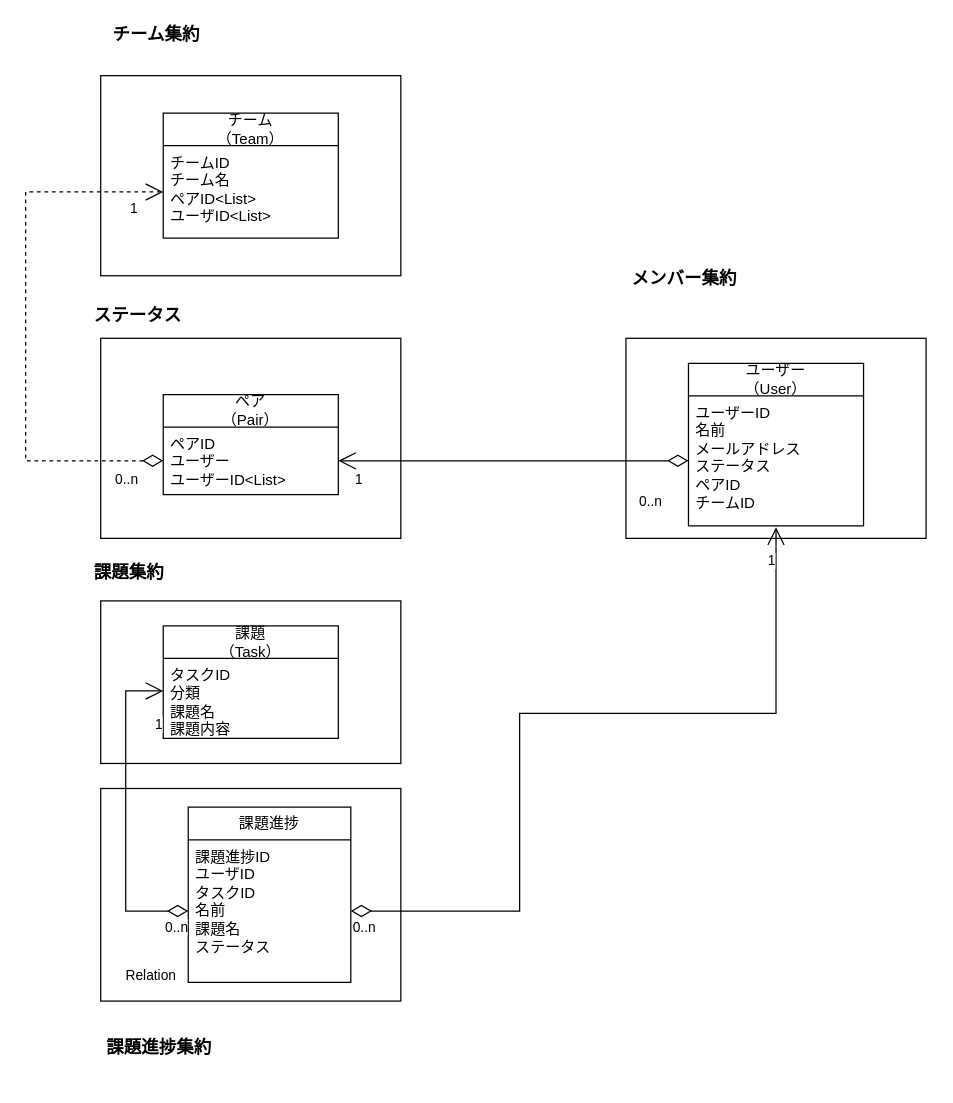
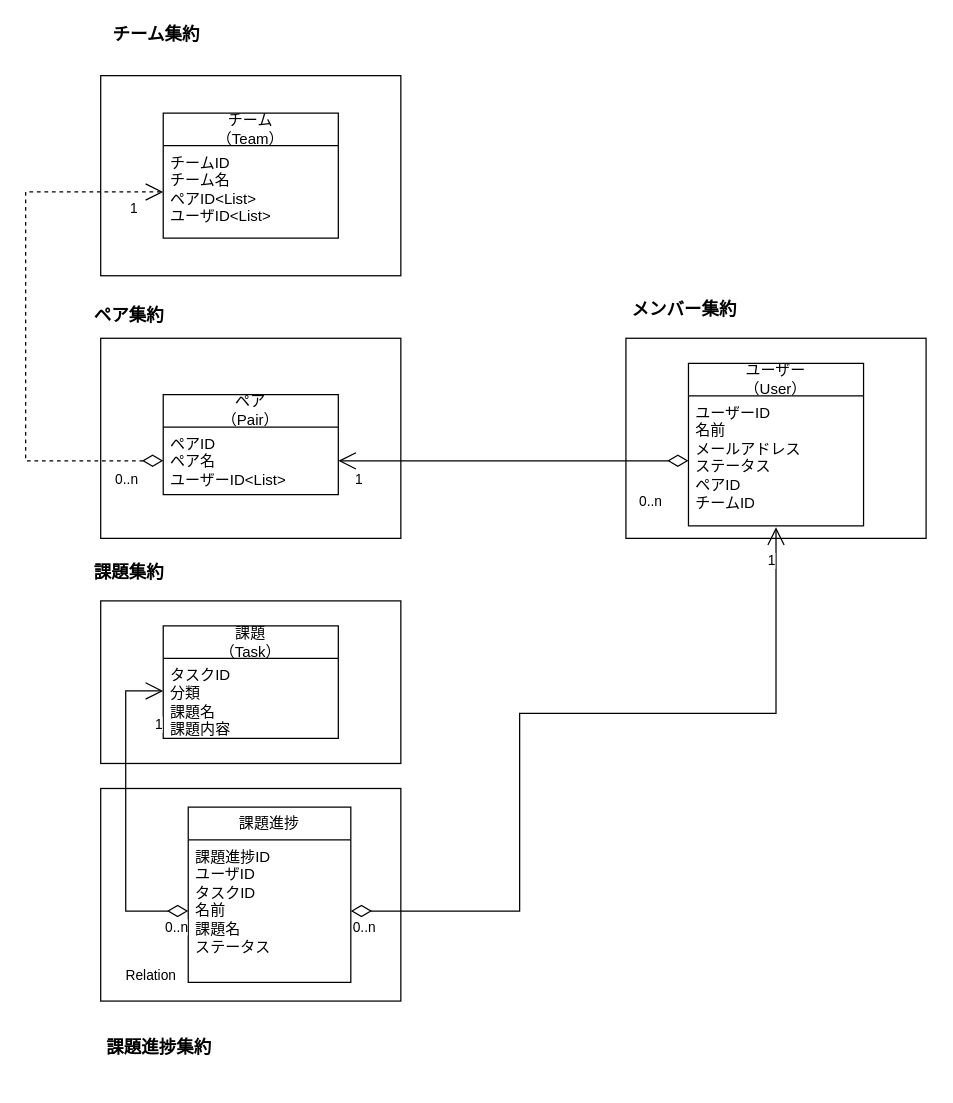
- <mxCell id="26" value="&lt;h1 style=&quot;font-size: 14px;&quot;&gt;メンバー集約&lt;/h1&gt;" style="text;html=1;strokeColor=none;fillColor=none;spacing=5;spacingTop=-20;whiteSpace=wrap;overflow=hidden;rounded=0;fontSize=14;" parent="1" vertex="1"><mxGeometry x="500" y="215" width="190" height="30" as="geometry" /></mxCell>
+ <mxCell id="26" value="&lt;h1 style=&quot;font-size: 14px;&quot;&gt;メンバー集約&lt;/h1&gt;" style="text;html=1;strokeColor=none;fillColor=none;spacing=5;spacingTop=-20;whiteSpace=wrap;overflow=hidden;rounded=0;fontSize=14;" parent="1" vertex="1"><mxGeometry x="500" y="240" width="190" height="30" as="geometry" /></mxCell>
- <mxCell id="24" value="&lt;h1 style=&quot;font-size: 14px;&quot;&gt;ステータス&lt;/h1&gt;" style="text;html=1;strokeColor=none;fillColor=none;spacing=5;spacingTop=-20;whiteSpace=wrap;overflow=hidden;rounded=0;fontSize=14;" parent="1" vertex="1"><mxGeometry x="70" y="245" width="190" height="30" as="geometry" /></mxCell>
+ <mxCell id="24" value="&lt;h1 style=&quot;font-size: 14px;&quot;&gt;ペア集約&lt;/h1&gt;" style="text;html=1;strokeColor=none;fillColor=none;spacing=5;spacingTop=-20;whiteSpace=wrap;overflow=hidden;rounded=0;fontSize=14;" parent="1" vertex="1"><mxGeometry x="70" y="245" width="190" height="30" as="geometry" /></mxCell>
- <mxCell id="10" value="ペアID&lt;br&gt;ユーザー&lt;br&gt;ユーザーID&amp;lt;List&amp;gt;" style="text;strokeColor=none;fillColor=none;align=left;verticalAlign=top;spacingLeft=4;spacingRight=4;overflow=hidden;rotatable=0;points=[[0,0.5],[1,0.5]];portConstraint=eastwest;whiteSpace=wrap;html=1;" parent="9" vertex="1"><mxGeometry y="26" width="140" height="54" as="geometry" /></mxCell>
+ <mxCell id="10" value="ペアID&lt;br&gt;ペア名&lt;br&gt;ユーザーID&amp;lt;List&amp;gt;" style="text;strokeColor=none;fillColor=none;align=left;verticalAlign=top;spacingLeft=4;spacingRight=4;overflow=hidden;rotatable=0;points=[[0,0.5],[1,0.5]];portConstraint=eastwest;whiteSpace=wrap;html=1;" parent="9" vertex="1"><mxGeometry y="26" width="140" height="54" as="geometry" /></mxCell>
